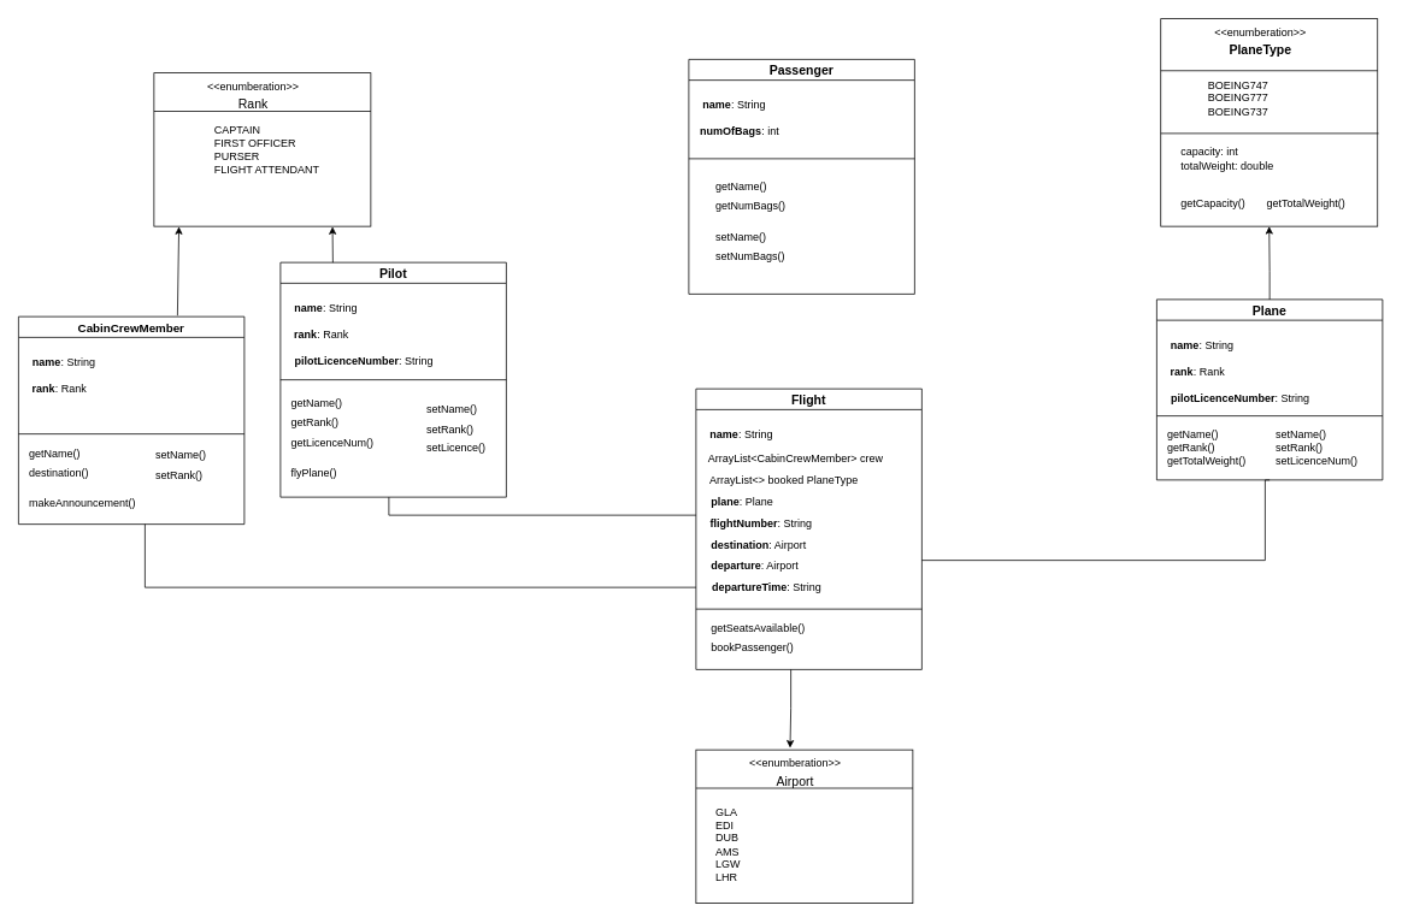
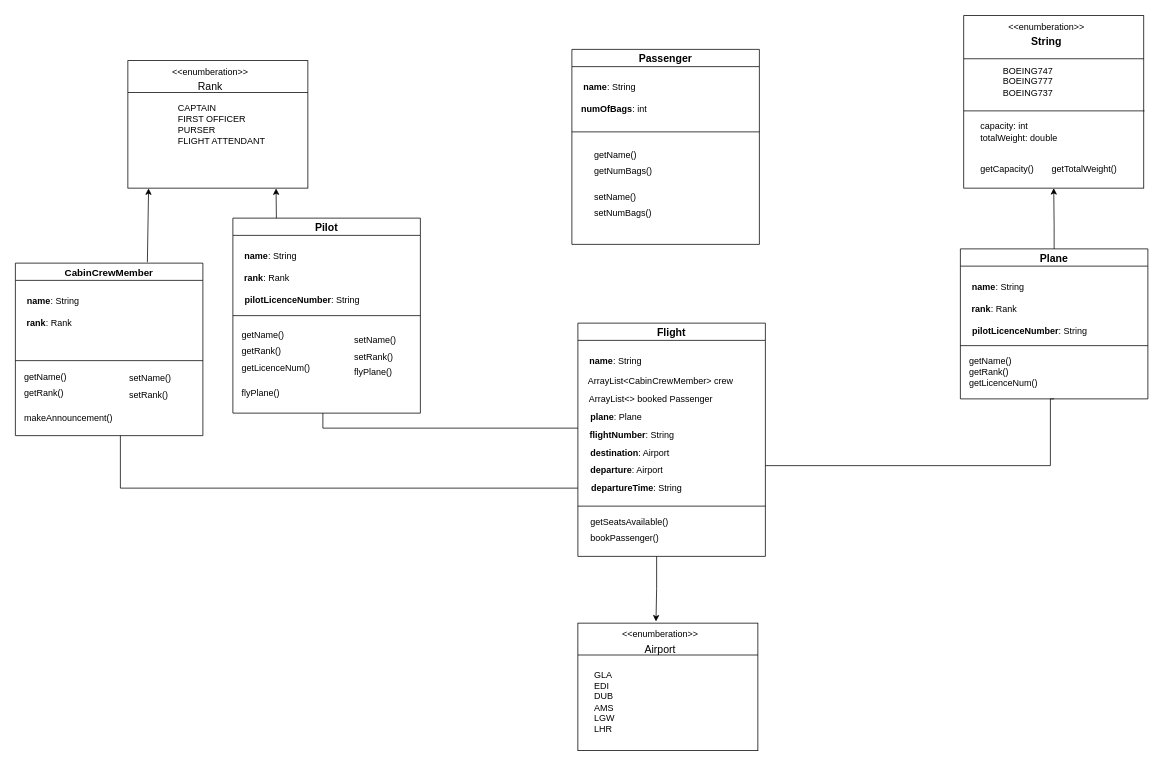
- <mxCell id="40" value="PlaneType" style="text;html=1;strokeColor=none;fillColor=none;align=center;verticalAlign=middle;whiteSpace=wrap;rounded=0;fontStyle=1;fontSize=14;" vertex="1" parent="1"><mxGeometry x="1364.5" y="40" width="60" height="30" as="geometry" /></mxCell>
+ <mxCell id="40" value="String" style="text;html=1;strokeColor=none;fillColor=none;align=center;verticalAlign=middle;whiteSpace=wrap;rounded=0;fontStyle=1;fontSize=14;" vertex="1" parent="1"><mxGeometry x="1364.5" y="40" width="60" height="30" as="geometry" /></mxCell>
- <mxCell id="25" value="&lt;p style=&quot;line-height: 1.8;&quot;&gt;setName()&lt;br&gt;setRank()&lt;br&gt;setLicence()&lt;/p&gt;" style="text;html=1;align=left;verticalAlign=middle;resizable=0;points=[];autosize=1;strokeColor=none;fillColor=none;" vertex="1" parent="19"><mxGeometry x="160" y="140" width="80" height="90" as="geometry" /></mxCell>
+ <mxCell id="25" value="&lt;p style=&quot;line-height: 1.8;&quot;&gt;setName()&lt;br&gt;setRank()&lt;br&gt;flyPlane()&lt;/p&gt;" style="text;html=1;align=left;verticalAlign=middle;resizable=0;points=[];autosize=1;strokeColor=none;fillColor=none;" vertex="1" parent="19"><mxGeometry x="160" y="140" width="80" height="90" as="geometry" /></mxCell>
- <mxCell id="35" value="getName()&lt;br&gt;getRank()&lt;br&gt;getTotalWeight()" style="text;html=1;align=left;verticalAlign=middle;resizable=0;points=[];autosize=1;strokeColor=none;fillColor=none;" vertex="1" parent="30"><mxGeometry x="10" y="139" width="110" height="50" as="geometry" /></mxCell>
+ <mxCell id="35" value="getName()&lt;br&gt;getRank()&lt;br&gt;getLicenceNum()" style="text;html=1;align=left;verticalAlign=middle;resizable=0;points=[];autosize=1;strokeColor=none;fillColor=none;" vertex="1" parent="30"><mxGeometry x="10" y="139" width="110" height="50" as="geometry" /></mxCell>
- <mxCell id="36" value="setName()&lt;br&gt;setRank()&lt;br&gt;setLicenceNum()" style="text;html=1;align=left;verticalAlign=middle;resizable=0;points=[];autosize=1;strokeColor=none;fillColor=none;" vertex="1" parent="30"><mxGeometry x="130" y="139" width="110" height="50" as="geometry" /></mxCell>
- <mxCell id="15" value="&lt;p style=&quot;line-height: 1.8;&quot;&gt;getName()&lt;br&gt;destination()&lt;/p&gt;&lt;p style=&quot;line-height: 1.8;&quot;&gt;makeAnnouncement()&lt;/p&gt;" style="text;html=1;align=left;verticalAlign=middle;resizable=0;points=[];autosize=1;strokeColor=none;fillColor=none;" vertex="1" parent="12"><mxGeometry x="10" y="125" width="130" height="110" as="geometry" /></mxCell>
+ <mxCell id="15" value="&lt;p style=&quot;line-height: 1.8;&quot;&gt;getName()&lt;br&gt;getRank()&lt;/p&gt;&lt;p style=&quot;line-height: 1.8;&quot;&gt;makeAnnouncement()&lt;/p&gt;" style="text;html=1;align=left;verticalAlign=middle;resizable=0;points=[];autosize=1;strokeColor=none;fillColor=none;" vertex="1" parent="12"><mxGeometry x="10" y="125" width="130" height="110" as="geometry" /></mxCell>
- <mxCell id="51" value="ArrayList&amp;lt;&amp;gt; booked PlaneType" style="text;html=1;align=center;verticalAlign=middle;resizable=0;points=[];autosize=1;strokeColor=none;fillColor=none;" vertex="1" parent="1"><mxGeometry x="777" y="522" width="180" height="20" as="geometry" /></mxCell>
+ <mxCell id="51" value="ArrayList&amp;lt;&amp;gt; booked Passenger" style="text;html=1;align=center;verticalAlign=middle;resizable=0;points=[];autosize=1;strokeColor=none;fillColor=none;" vertex="1" parent="1"><mxGeometry x="777" y="522" width="180" height="20" as="geometry" /></mxCell>
